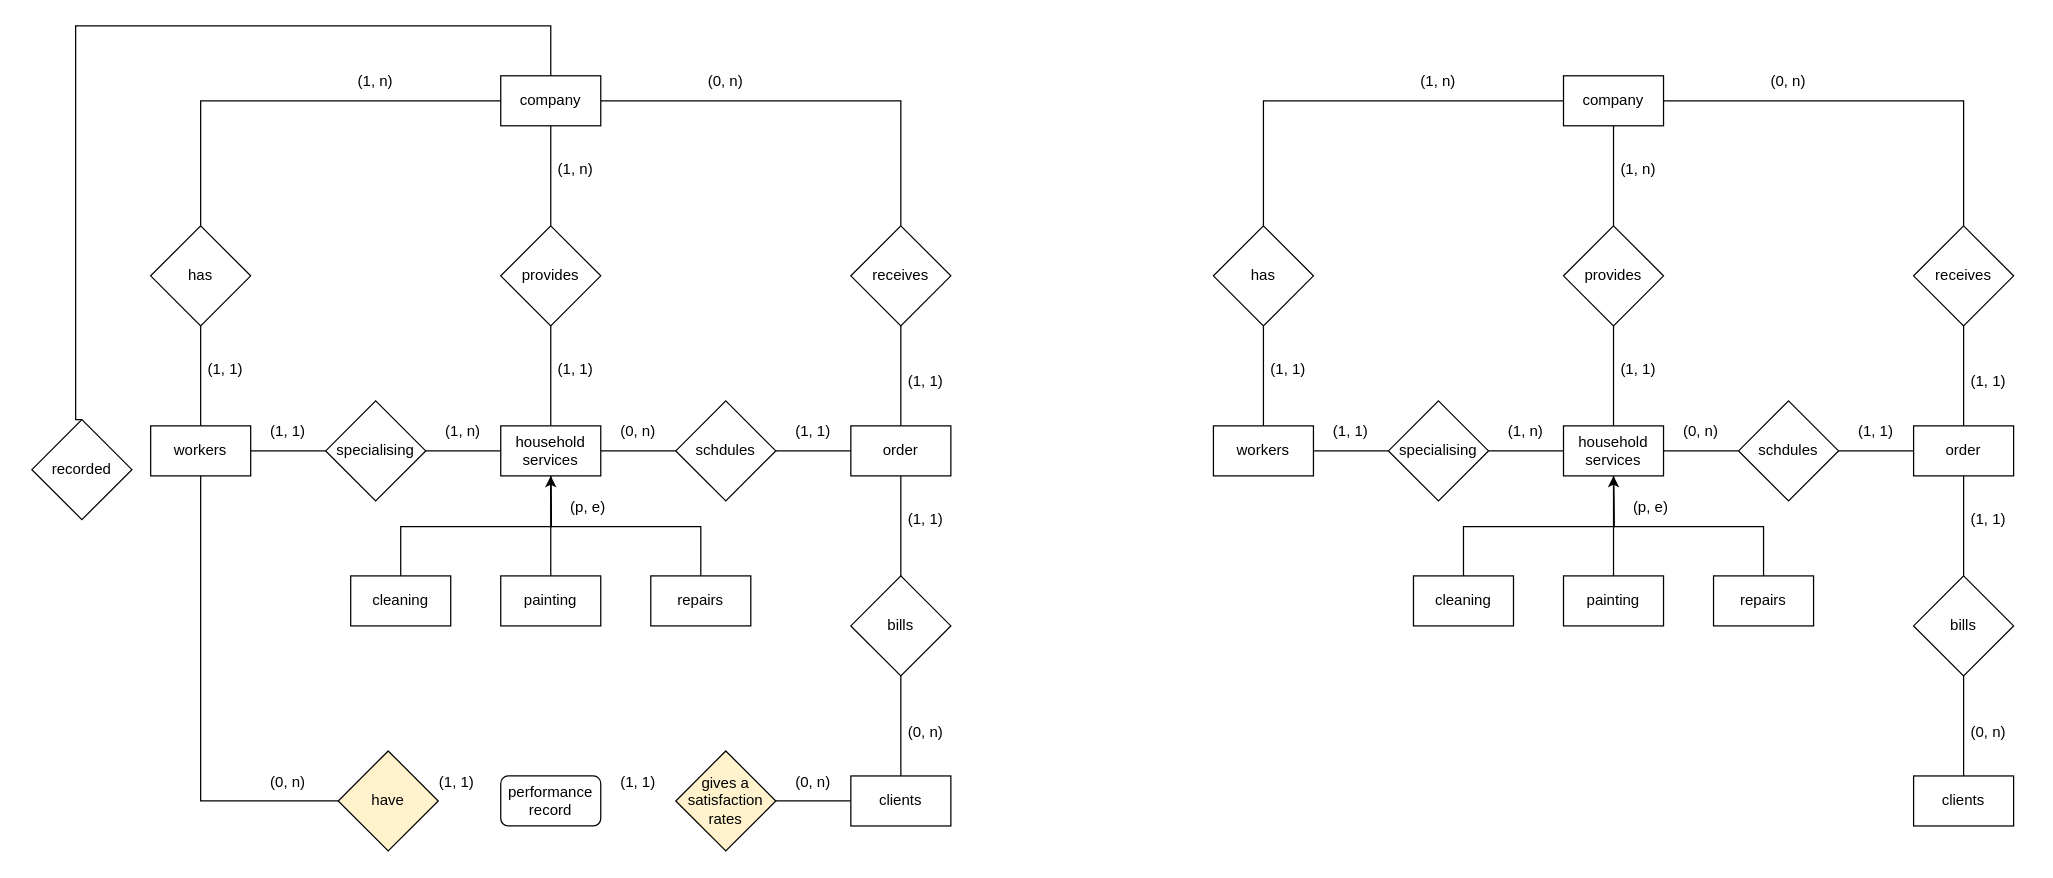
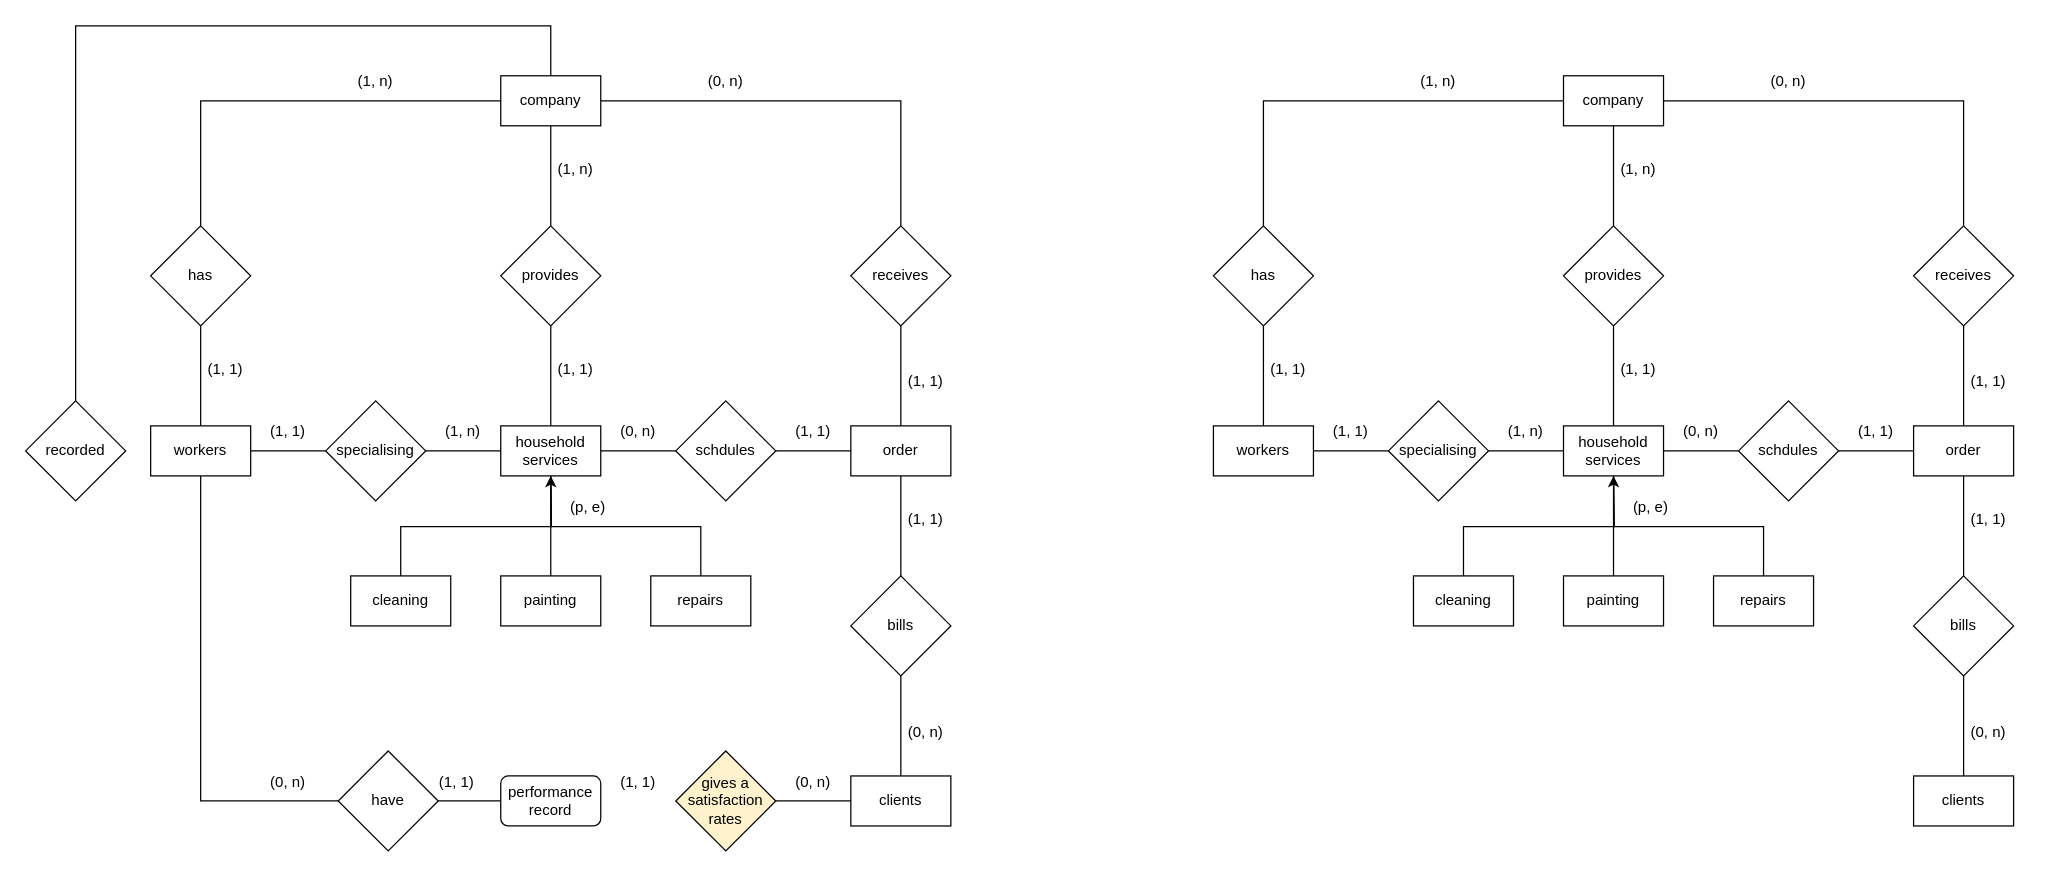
- <mxCell id="55" value="recorded" style="rhombus;whiteSpace=wrap;html=1;" vertex="1" parent="1"><mxGeometry x="25" y="335" width="80" height="80" as="geometry" /></mxCell>
+ <mxCell id="55" value="recorded" style="rhombus;whiteSpace=wrap;html=1;" vertex="1" parent="1"><mxGeometry x="20" y="320" width="80" height="80" as="geometry" /></mxCell>
- <mxCell id="34" value="have" style="rhombus;whiteSpace=wrap;html=1;fillColor=#fff2cc;" vertex="1" parent="1"><mxGeometry x="270" y="600" width="80" height="80" as="geometry" /></mxCell>
+ <mxCell id="34" value="have" style="rhombus;whiteSpace=wrap;html=1;" vertex="1" parent="1"><mxGeometry x="270" y="600" width="80" height="80" as="geometry" /></mxCell>
+ <mxCell id="24" style="edgeStyle=orthogonalEdgeStyle;rounded=0;orthogonalLoop=1;jettySize=auto;html=1;exitX=0;exitY=0.5;exitDx=0;exitDy=0;entryX=1;entryY=0.5;entryDx=0;entryDy=0;strokeColor=default;align=center;verticalAlign=middle;fontFamily=Helvetica;fontSize=11;fontColor=default;labelBackgroundColor=default;endArrow=none;endFill=0;" edge="1" parent="1" source="25" target="34"><mxGeometry relative="1" as="geometry" /></mxCell>
